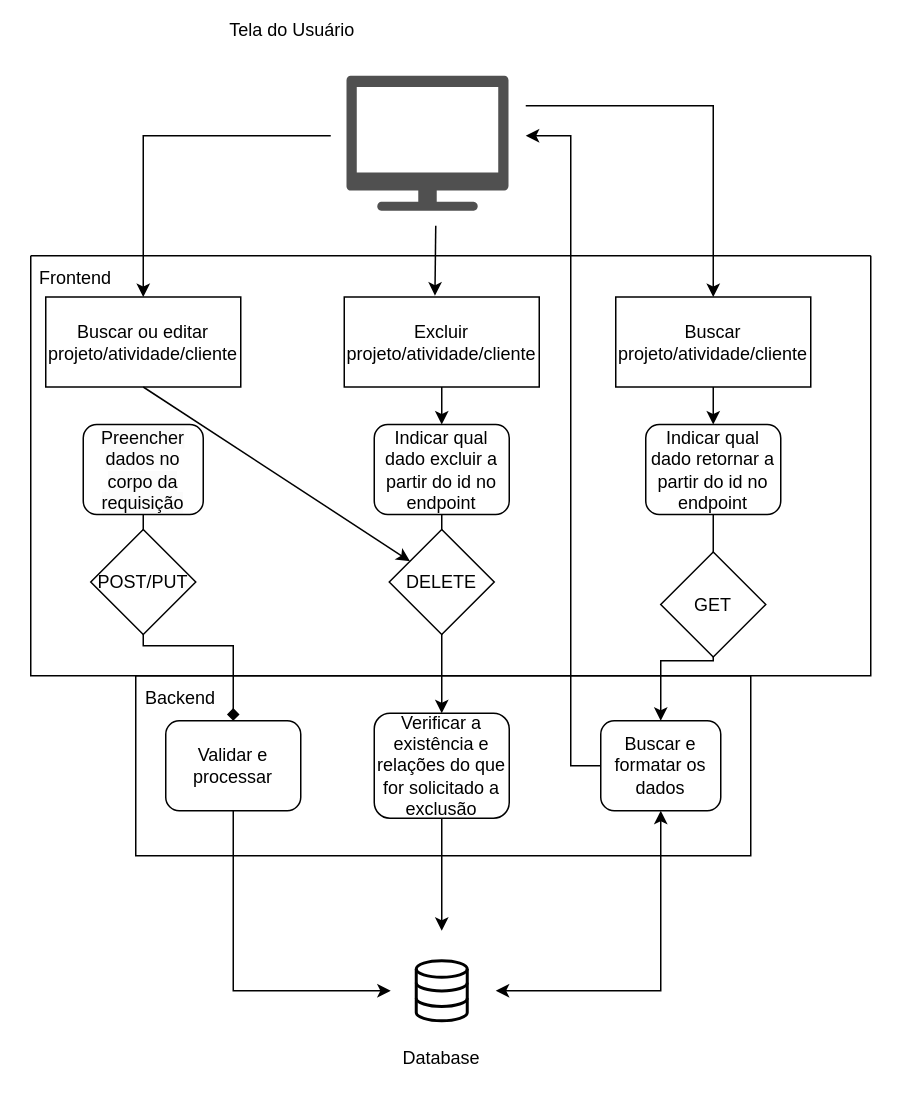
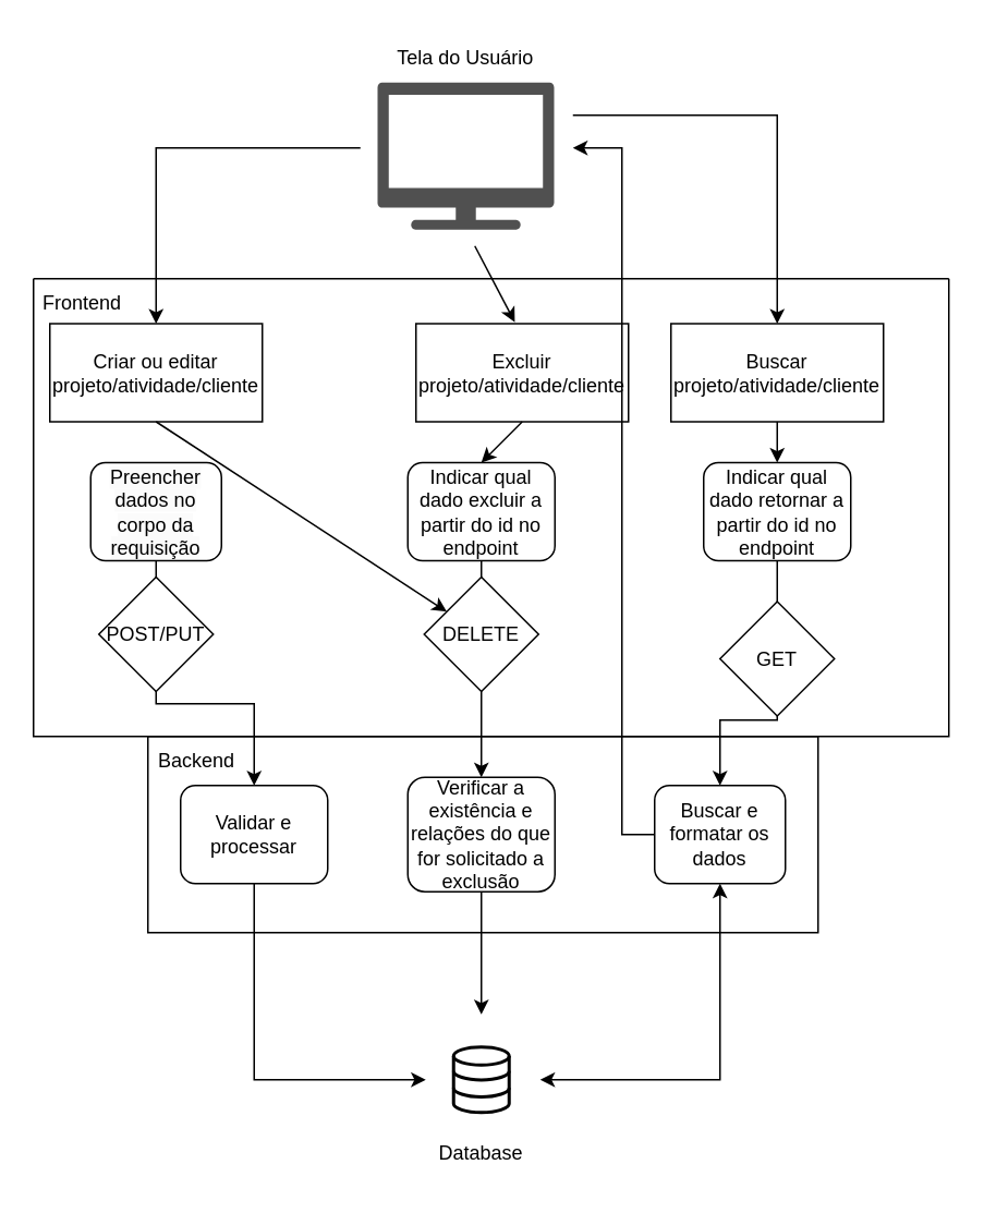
- <mxCell id="29" value="Tela do Usuário" style="text;html=1;align=center;verticalAlign=middle;whiteSpace=wrap;rounded=0;" parent="1" vertex="1"><mxGeometry x="149" y="5" width="91" height="30" as="geometry" /></mxCell>
+ <mxCell id="29" value="Tela do Usuário" style="text;html=1;align=center;verticalAlign=middle;whiteSpace=wrap;rounded=0;" parent="1" vertex="1"><mxGeometry x="239" width="91" height="30" as="geometry" y="20" /></mxCell>
- <mxCell id="10" value="Excluir projeto/atividade/cliente" style="rounded=0;whiteSpace=wrap;html=1;" parent="6" vertex="1"><mxGeometry x="209" y="27.5" width="130" height="60" as="geometry" /></mxCell>
+ <mxCell id="10" value="Excluir projeto/atividade/cliente" style="rounded=0;whiteSpace=wrap;html=1;" parent="6" vertex="1"><mxGeometry x="234" y="27.5" width="130" height="60" as="geometry" /></mxCell>
- <mxCell id="8" value="Buscar ou editar projeto/atividade/cliente" style="rounded=0;whiteSpace=wrap;html=1;" parent="6" vertex="1"><mxGeometry x="10" y="27.5" width="130" height="60" as="geometry" /></mxCell>
+ <mxCell id="8" value="Criar ou editar projeto/atividade/cliente" style="rounded=0;whiteSpace=wrap;html=1;" parent="6" vertex="1"><mxGeometry x="10" y="27.5" width="130" height="60" as="geometry" /></mxCell>
- <mxCell id="4" value="" style="endArrow=diamond;html=1;rounded=0;exitX=0.5;exitY=1;exitDx=0;exitDy=0;entryX=0.5;entryY=0;entryDx=0;entryDy=0;" parent="1" source="9" target="21" edge="1"><mxGeometry width="50" height="50" relative="1" as="geometry"><mxPoint x="0" y="560" as="sourcePoint" /><mxPoint x="50" y="510" as="targetPoint" /><Array as="points"><mxPoint x="95" y="430" /><mxPoint x="155" y="430" /></Array></mxGeometry></mxCell>
+ <mxCell id="4" value="" style="endArrow=classic;html=1;rounded=0;exitX=0.5;exitY=1;exitDx=0;exitDy=0;entryX=0.5;entryY=0;entryDx=0;entryDy=0;" parent="1" source="9" target="21" edge="1"><mxGeometry width="50" height="50" relative="1" as="geometry"><mxPoint x="0" y="560" as="sourcePoint" /><mxPoint x="50" y="510" as="targetPoint" /><Array as="points"><mxPoint x="95" y="430" /><mxPoint x="155" y="430" /></Array></mxGeometry></mxCell>
